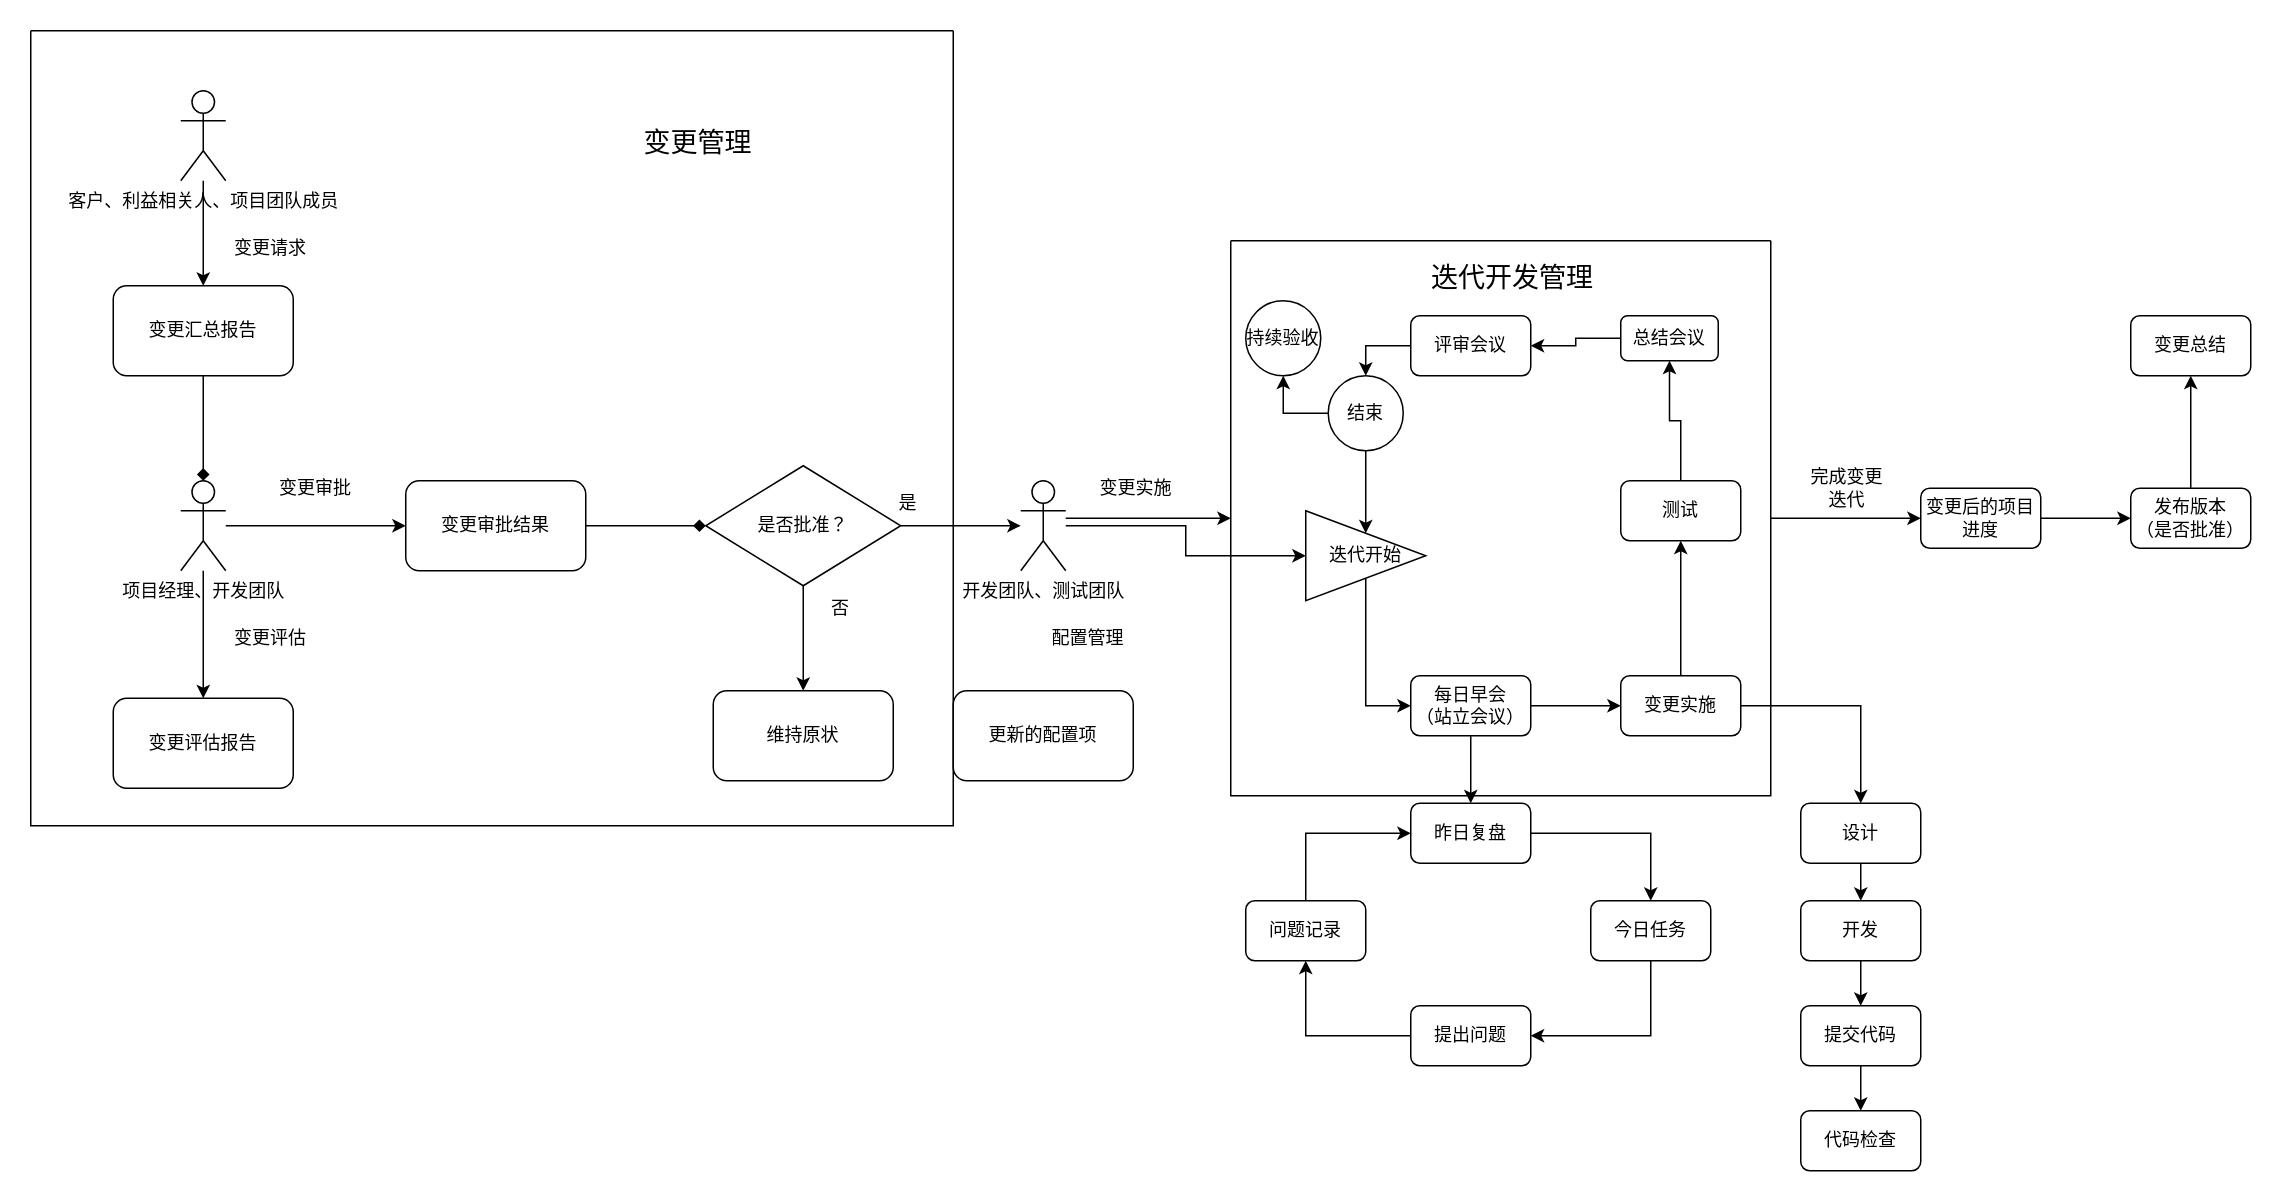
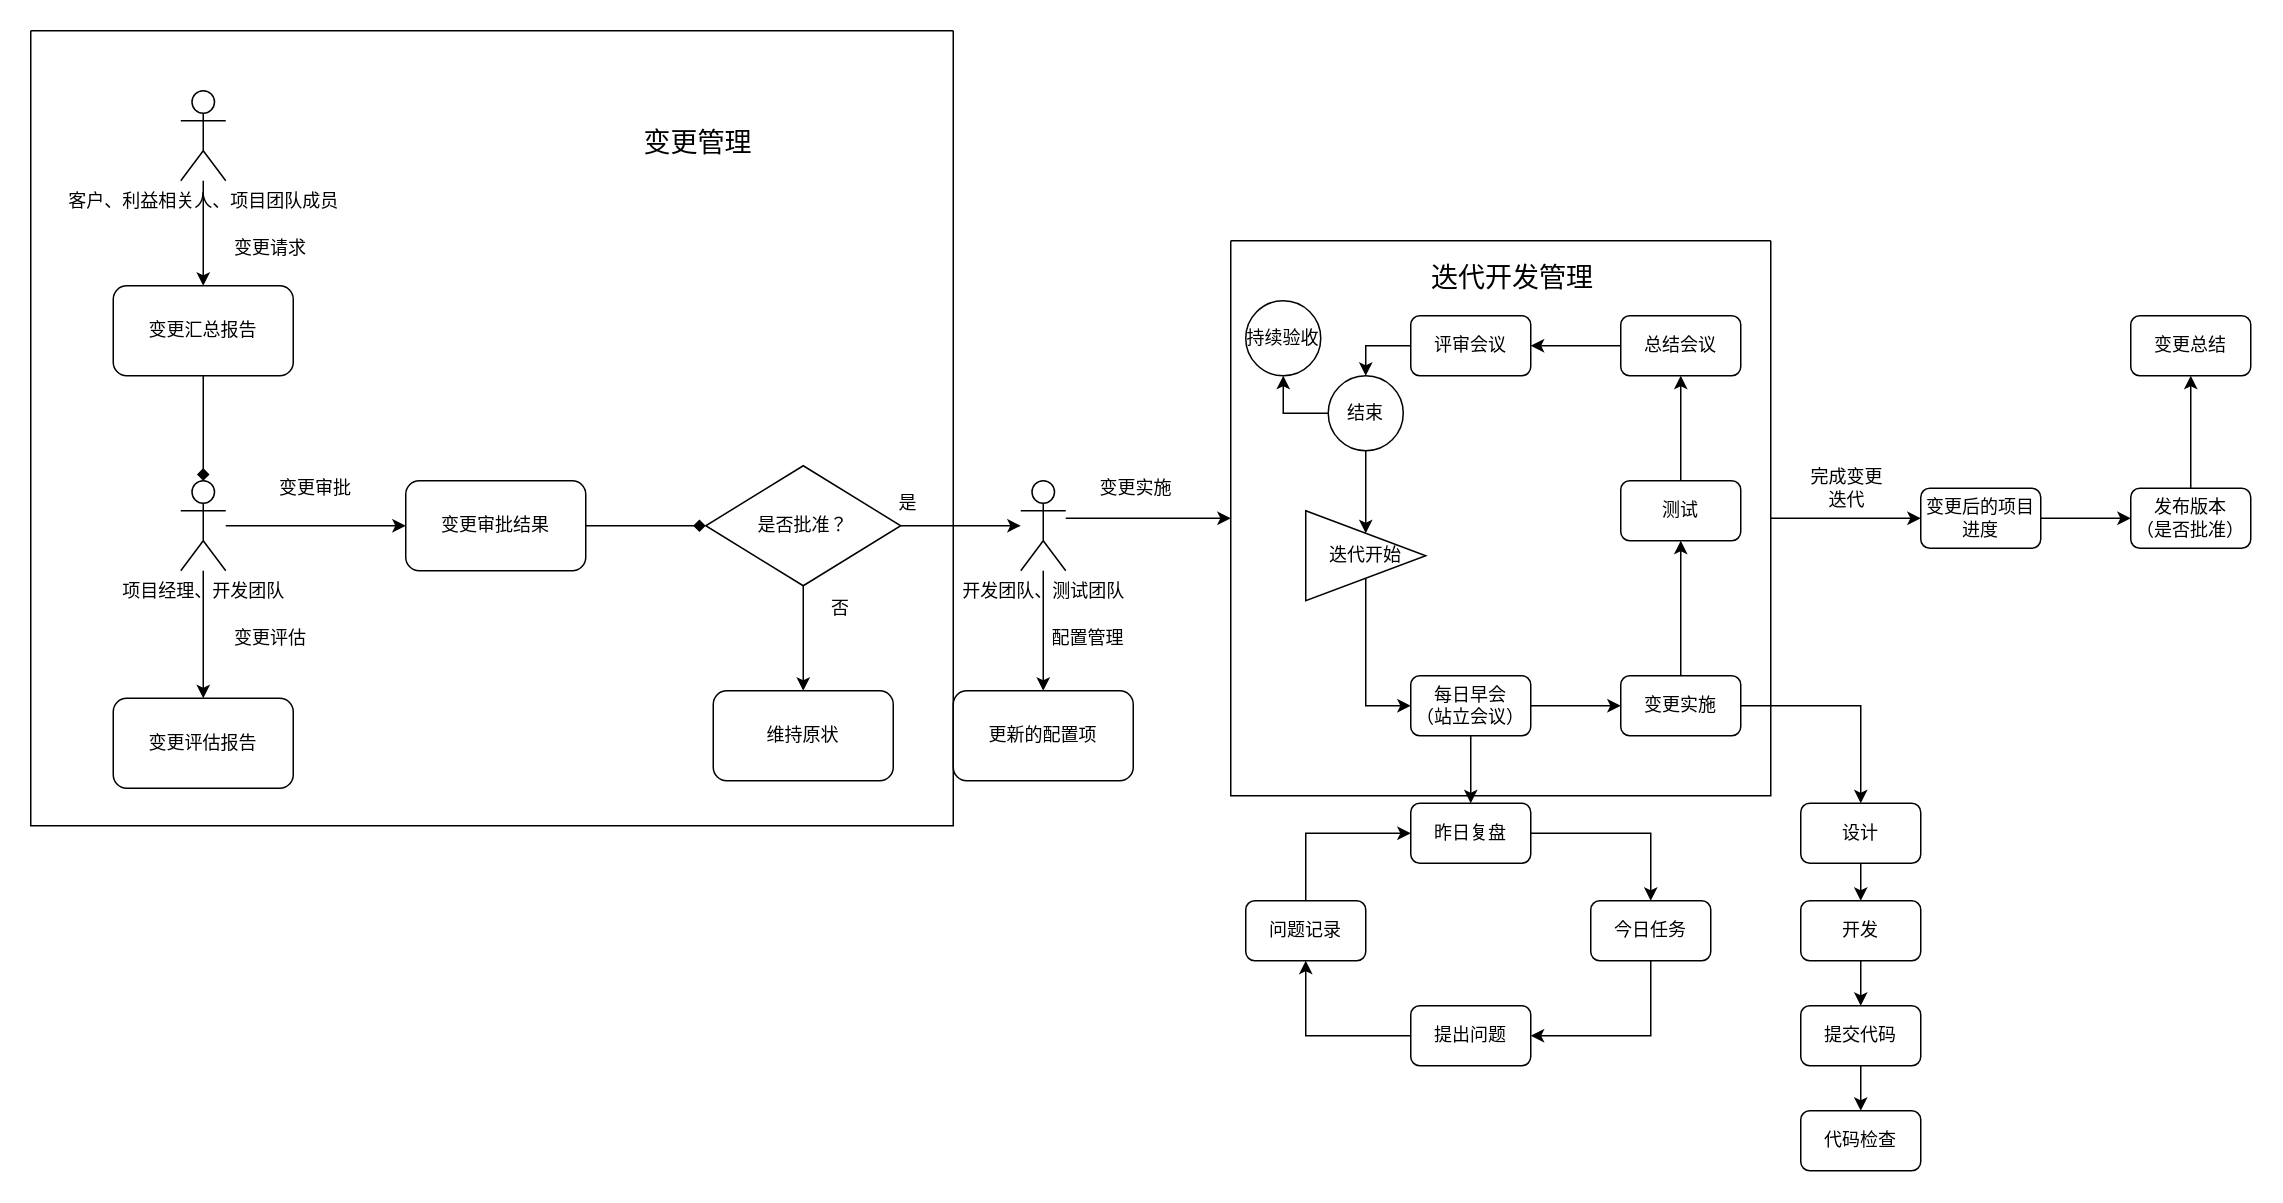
- <mxCell id="39" value="总结会议" style="rounded=1;whiteSpace=wrap;html=1;" vertex="1" parent="1"><mxGeometry x="1080" y="210" width="65" height="30" as="geometry" /></mxCell>
+ <mxCell id="39" value="总结会议" style="rounded=1;whiteSpace=wrap;html=1;" vertex="1" parent="1"><mxGeometry x="1080" y="210" width="80" height="40" as="geometry" /></mxCell>
- <mxCell id="19" style="edgeStyle=orthogonalEdgeStyle;rounded=0;orthogonalLoop=1;jettySize=auto;html=1;" edge="1" parent="1" source="20" target="29"><mxGeometry relative="1" as="geometry" /></mxCell>
+ <mxCell id="19" style="edgeStyle=orthogonalEdgeStyle;rounded=0;orthogonalLoop=1;jettySize=auto;html=1;entryX=0.5;entryY=0;entryDx=0;entryDy=0;" edge="1" parent="1" source="20" target="26"><mxGeometry relative="1" as="geometry" /></mxCell>
